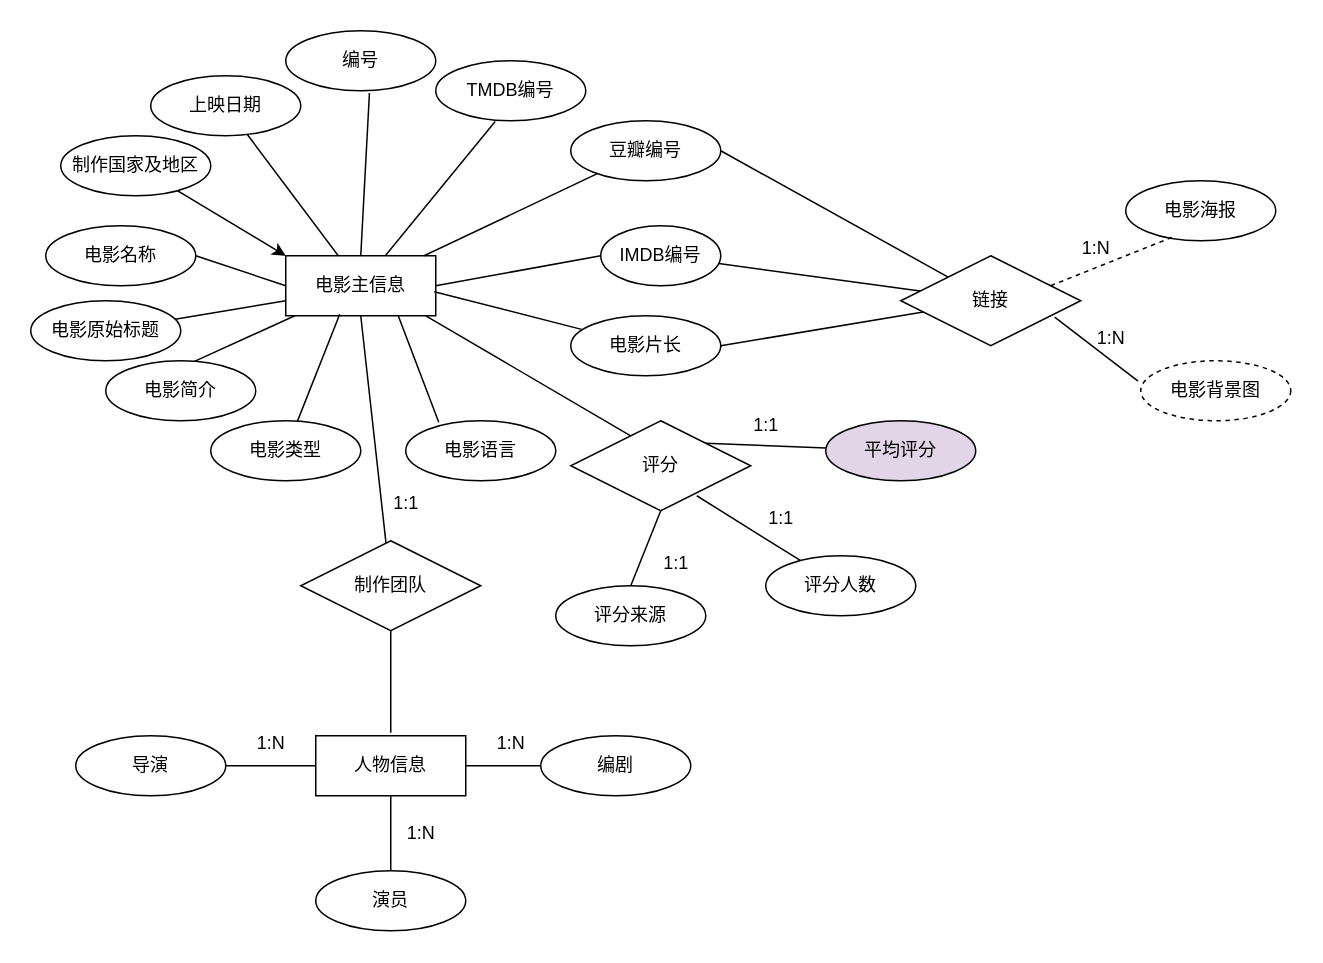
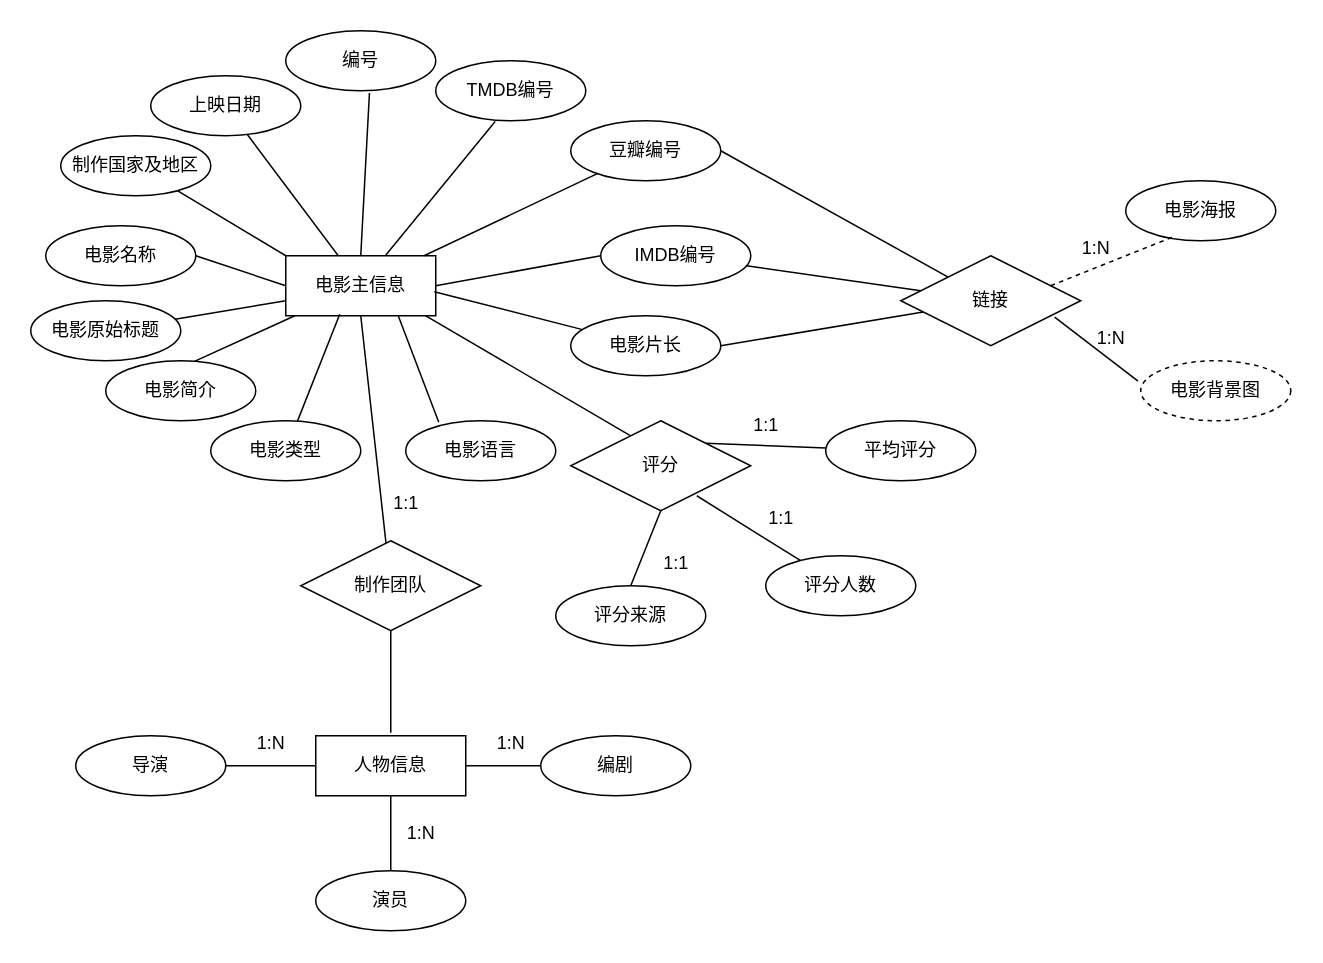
- <mxCell id="18" value="" style="endArrow=classic;html=1;rounded=0;entryX=0;entryY=0;entryDx=0;entryDy=0;" edge="1" parent="1" source="15" target="2"><mxGeometry relative="1" as="geometry"><mxPoint x="40" y="140" as="sourcePoint" /><mxPoint x="200" y="140" as="targetPoint" /></mxGeometry></mxCell>
+ <mxCell id="18" value="" style="endArrow=none;html=1;rounded=0;entryX=0;entryY=0;entryDx=0;entryDy=0;" edge="1" parent="1" source="15" target="2"><mxGeometry relative="1" as="geometry"><mxPoint x="40" y="140" as="sourcePoint" /><mxPoint x="200" y="140" as="targetPoint" /></mxGeometry></mxCell>
- <mxCell id="4" value="IMDB编号" style="ellipse;whiteSpace=wrap;html=1;align=center;" vertex="1" parent="1"><mxGeometry x="400" y="150" width="80" height="40" as="geometry" /></mxCell>
+ <mxCell id="4" value="IMDB编号" style="ellipse;whiteSpace=wrap;html=1;align=center;" vertex="1" parent="1"><mxGeometry x="400" y="150" width="100" height="40" as="geometry" /></mxCell>
- <mxCell id="51" value="平均评分" style="ellipse;whiteSpace=wrap;html=1;align=center;fillColor=#e1d5e7;" vertex="1" parent="1"><mxGeometry x="550" y="280" width="100" height="40" as="geometry" /></mxCell>
+ <mxCell id="51" value="平均评分" style="ellipse;whiteSpace=wrap;html=1;align=center;" vertex="1" parent="1"><mxGeometry x="550" y="280" width="100" height="40" as="geometry" /></mxCell>
